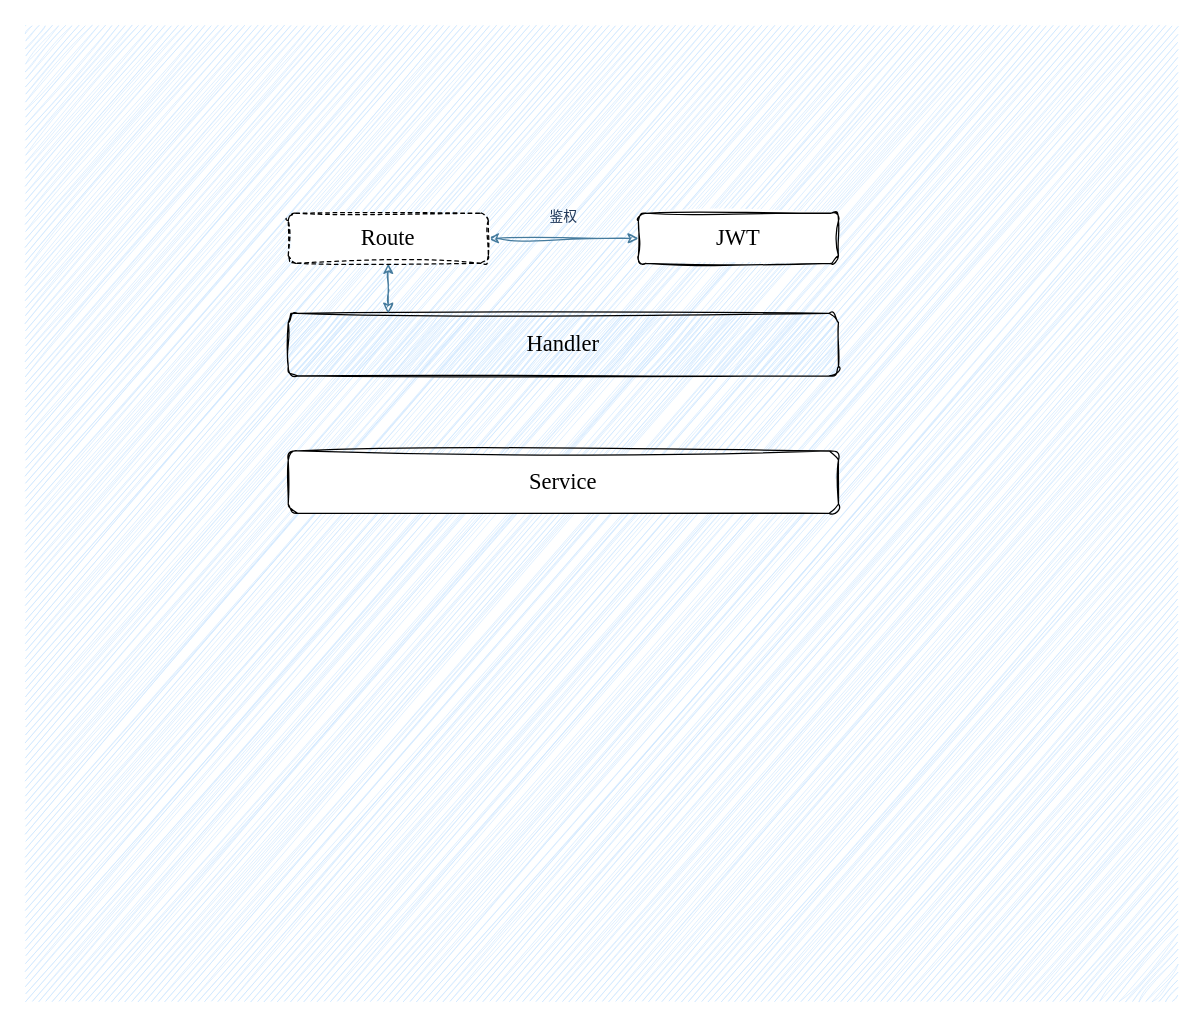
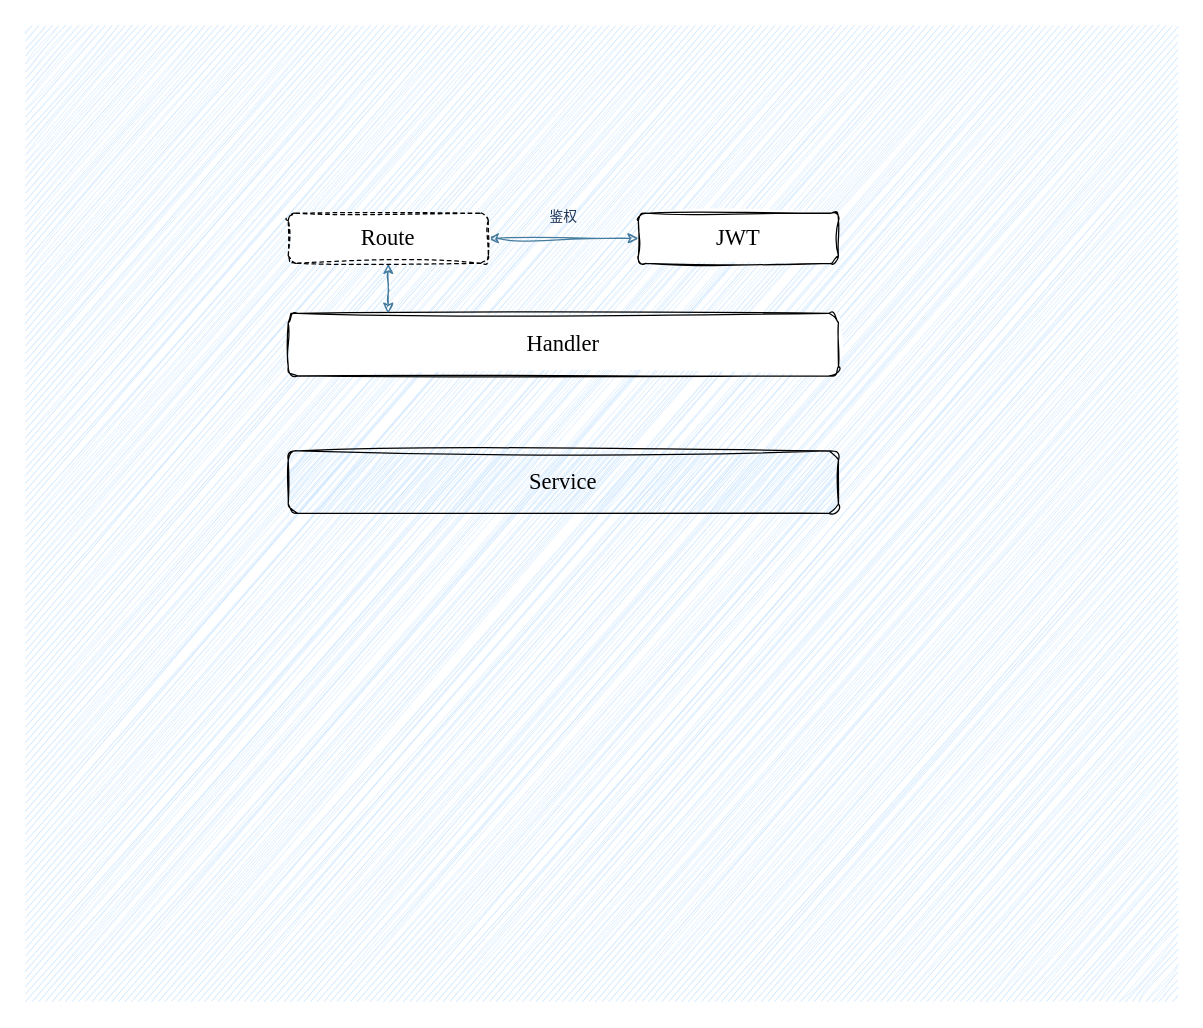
- <mxCell id="3" value="&lt;font style=&quot;font-size: 18px;&quot;&gt;Handler&lt;/font&gt;" style="rounded=1;whiteSpace=wrap;html=1;shadow=0;labelBackgroundColor=none;sketch=1;curveFitting=1;jiggle=2;strokeWidth=1;fontFamily=Comic Sans MS;fillColor=#cce5ff;" parent="1" vertex="1"><mxGeometry x="230" y="250" width="440" height="50" as="geometry" /></mxCell>
+ <mxCell id="3" value="&lt;font style=&quot;font-size: 18px;&quot;&gt;Handler&lt;/font&gt;" style="rounded=1;whiteSpace=wrap;html=1;shadow=0;labelBackgroundColor=none;sketch=1;curveFitting=1;jiggle=2;strokeWidth=1;fontFamily=Comic Sans MS;" parent="1" vertex="1"><mxGeometry x="230" y="250" width="440" height="50" as="geometry" /></mxCell>
- <mxCell id="4" value="&lt;font style=&quot;font-size: 18px;&quot;&gt;Service&lt;/font&gt;" style="rounded=1;whiteSpace=wrap;html=1;shadow=0;labelBackgroundColor=none;sketch=1;curveFitting=1;jiggle=2;strokeWidth=1;fontFamily=Comic Sans MS;" parent="1" vertex="1"><mxGeometry x="230" y="360" width="440" height="50" as="geometry" /></mxCell>
+ <mxCell id="4" value="&lt;font style=&quot;font-size: 18px;&quot;&gt;Service&lt;/font&gt;" style="rounded=1;whiteSpace=wrap;html=1;shadow=0;labelBackgroundColor=none;sketch=1;curveFitting=1;jiggle=2;strokeWidth=1;fontFamily=Comic Sans MS;fillColor=#cce5ff;" parent="1" vertex="1"><mxGeometry x="230" y="360" width="440" height="50" as="geometry" /></mxCell>
